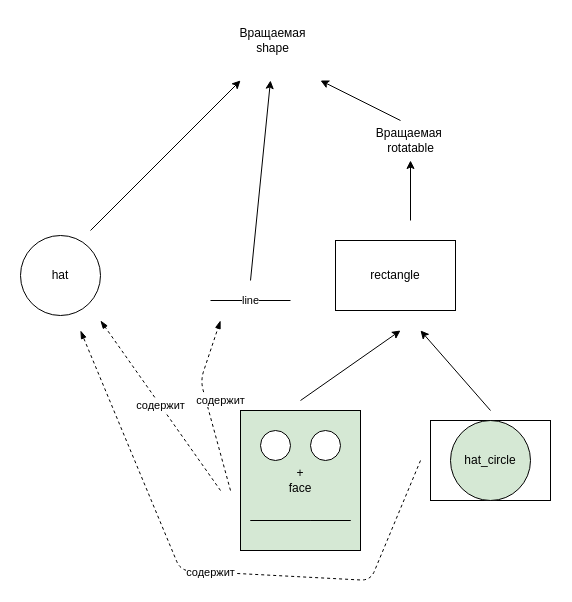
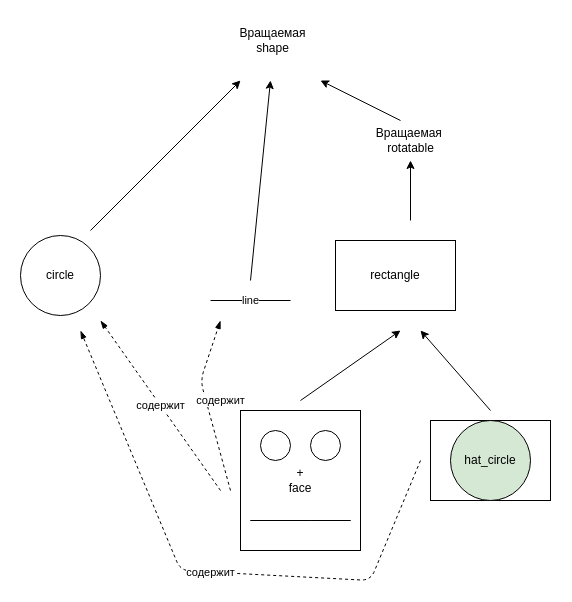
- <mxCell id="9" value="hat" style="ellipse;whiteSpace=wrap;html=1;aspect=fixed;" vertex="1" parent="1"><mxGeometry x="20" y="235" width="80" height="80" as="geometry" /></mxCell>
+ <mxCell id="9" value="circle" style="ellipse;whiteSpace=wrap;html=1;aspect=fixed;" vertex="1" parent="1"><mxGeometry x="20" y="235" width="80" height="80" as="geometry" /></mxCell>
- <mxCell id="5" value="+&lt;br&gt;face" style="rounded=0;whiteSpace=wrap;html=1;fillColor=#d5e8d4;" vertex="1" parent="1"><mxGeometry x="240" y="410" width="120" height="140" as="geometry" /></mxCell>
+ <mxCell id="5" value="+&lt;br&gt;face" style="rounded=0;whiteSpace=wrap;html=1;" vertex="1" parent="1"><mxGeometry x="240" y="410" width="120" height="140" as="geometry" /></mxCell>
